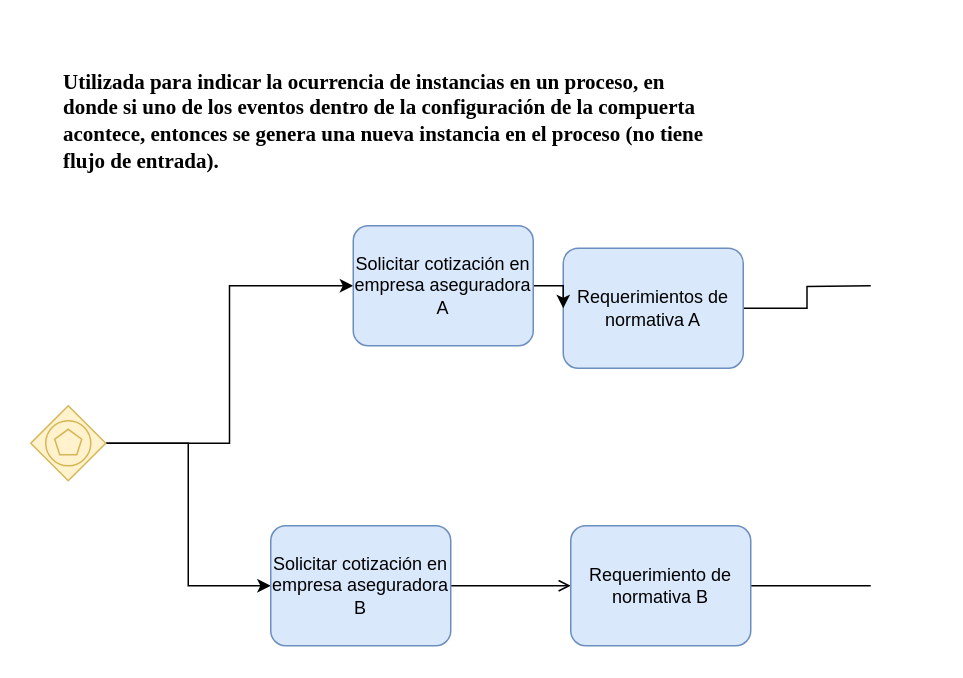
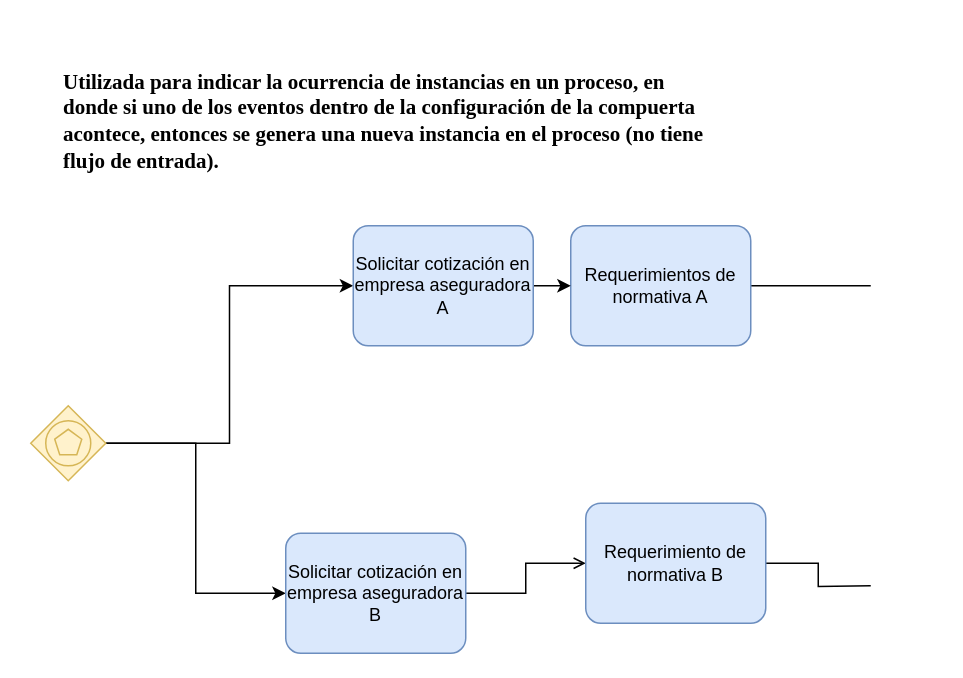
- <mxCell id="10" value="Requerimientos de normativa A" style="points=[[0.25,0,0],[0.5,0,0],[0.75,0,0],[1,0.25,0],[1,0.5,0],[1,0.75,0],[0.75,1,0],[0.5,1,0],[0.25,1,0],[0,0.75,0],[0,0.5,0],[0,0.25,0]];shape=mxgraph.bpmn.task;whiteSpace=wrap;rectStyle=rounded;size=10;html=1;taskMarker=abstract;fillColor=#dae8fc;strokeColor=#6c8ebf;" vertex="1" parent="1"><mxGeometry x="375" y="165" width="120" height="80" as="geometry" /></mxCell>
+ <mxCell id="10" value="Requerimientos de normativa A" style="points=[[0.25,0,0],[0.5,0,0],[0.75,0,0],[1,0.25,0],[1,0.5,0],[1,0.75,0],[0.75,1,0],[0.5,1,0],[0.25,1,0],[0,0.75,0],[0,0.5,0],[0,0.25,0]];shape=mxgraph.bpmn.task;whiteSpace=wrap;rectStyle=rounded;size=10;html=1;taskMarker=abstract;fillColor=#dae8fc;strokeColor=#6c8ebf;" vertex="1" parent="1"><mxGeometry x="380" y="150" width="120" height="80" as="geometry" /></mxCell>
- <mxCell id="6" value="Solicitar cotización en empresa aseguradora B" style="points=[[0.25,0,0],[0.5,0,0],[0.75,0,0],[1,0.25,0],[1,0.5,0],[1,0.75,0],[0.75,1,0],[0.5,1,0],[0.25,1,0],[0,0.75,0],[0,0.5,0],[0,0.25,0]];shape=mxgraph.bpmn.task;whiteSpace=wrap;rectStyle=rounded;size=10;html=1;taskMarker=abstract;fillColor=#dae8fc;strokeColor=#6c8ebf;" vertex="1" parent="1"><mxGeometry x="180" y="350" width="120" height="80" as="geometry" /></mxCell>
+ <mxCell id="6" value="Solicitar cotización en empresa aseguradora B" style="points=[[0.25,0,0],[0.5,0,0],[0.75,0,0],[1,0.25,0],[1,0.5,0],[1,0.75,0],[0.75,1,0],[0.5,1,0],[0.25,1,0],[0,0.75,0],[0,0.5,0],[0,0.25,0]];shape=mxgraph.bpmn.task;whiteSpace=wrap;rectStyle=rounded;size=10;html=1;taskMarker=abstract;fillColor=#dae8fc;strokeColor=#6c8ebf;" vertex="1" parent="1"><mxGeometry x="190" y="355" width="120" height="80" as="geometry" /></mxCell>
- <mxCell id="8" value="Requerimiento de normativa B" style="points=[[0.25,0,0],[0.5,0,0],[0.75,0,0],[1,0.25,0],[1,0.5,0],[1,0.75,0],[0.75,1,0],[0.5,1,0],[0.25,1,0],[0,0.75,0],[0,0.5,0],[0,0.25,0]];shape=mxgraph.bpmn.task;whiteSpace=wrap;rectStyle=rounded;size=10;html=1;taskMarker=abstract;fillColor=#dae8fc;strokeColor=#6c8ebf;" vertex="1" parent="1"><mxGeometry x="380" y="350" width="120" height="80" as="geometry" /></mxCell>
+ <mxCell id="8" value="Requerimiento de normativa B" style="points=[[0.25,0,0],[0.5,0,0],[0.75,0,0],[1,0.25,0],[1,0.5,0],[1,0.75,0],[0.75,1,0],[0.5,1,0],[0.25,1,0],[0,0.75,0],[0,0.5,0],[0,0.25,0]];shape=mxgraph.bpmn.task;whiteSpace=wrap;rectStyle=rounded;size=10;html=1;taskMarker=abstract;fillColor=#dae8fc;strokeColor=#6c8ebf;" vertex="1" parent="1"><mxGeometry x="390" y="335" width="120" height="80" as="geometry" /></mxCell>
